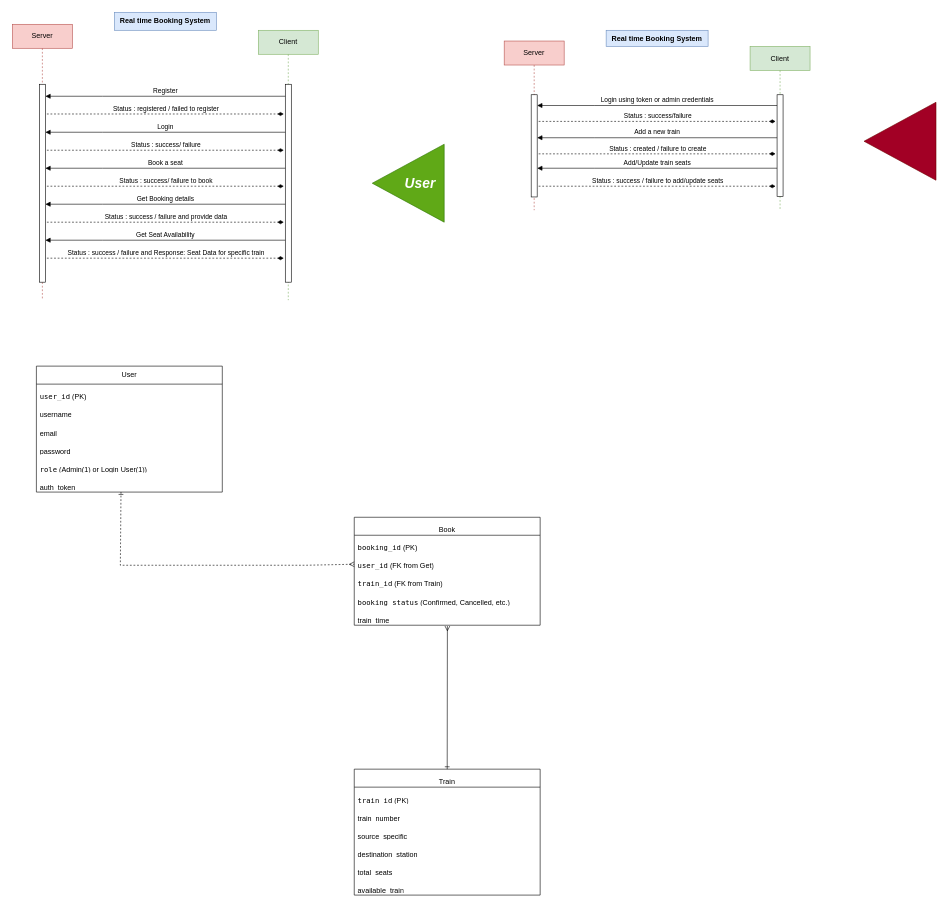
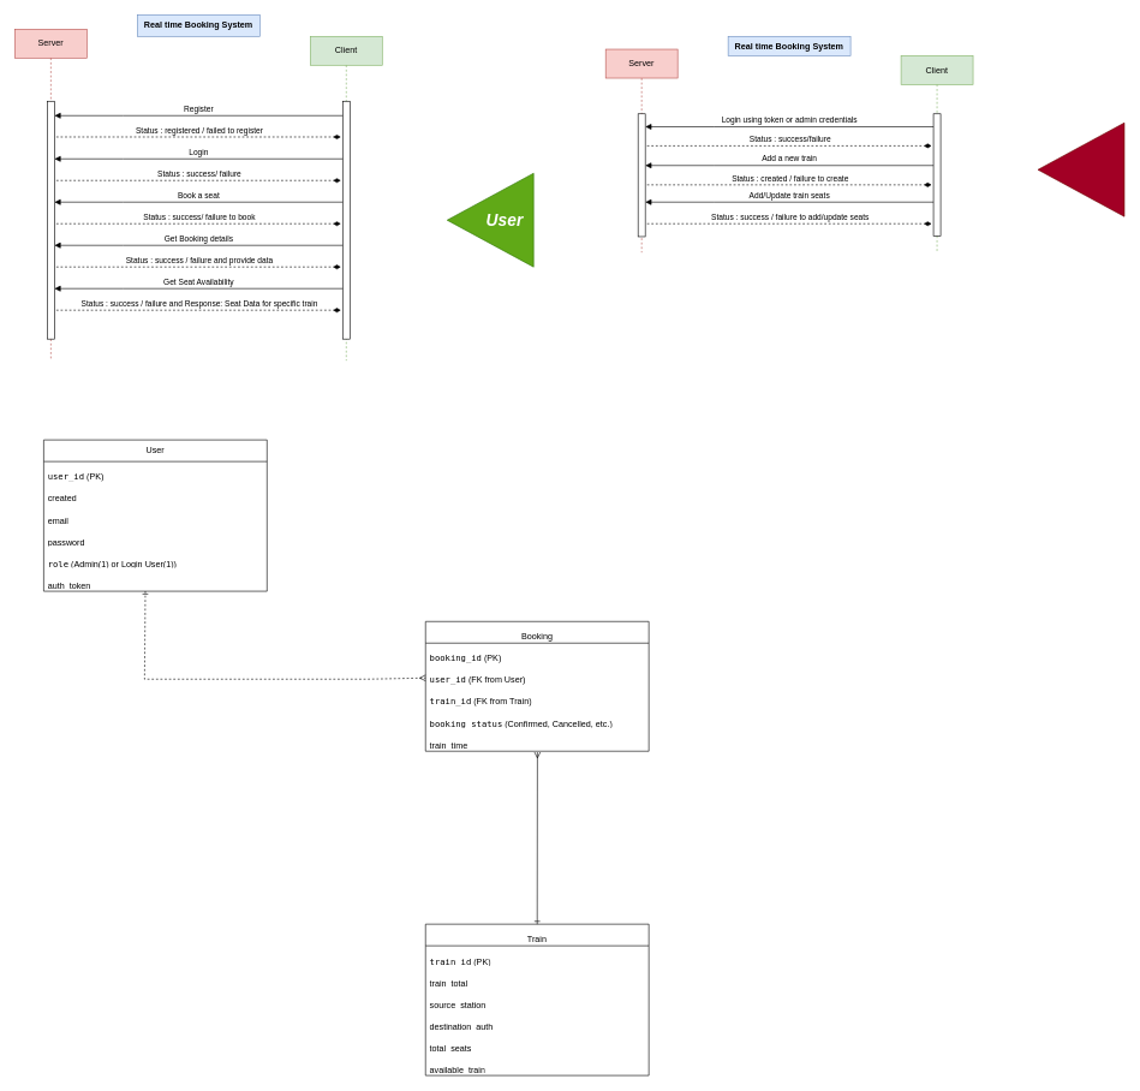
- <mxCell id="37" value="username" style="text;strokeColor=none;fillColor=none;align=left;verticalAlign=bottom;spacingLeft=4;spacingRight=4;overflow=hidden;points=[[0,0.5],[1,0.5]];portConstraint=eastwest;rotatable=0;whiteSpace=wrap;html=1;" parent="35" vertex="1"><mxGeometry y="60" width="310" height="30" as="geometry" /></mxCell>
+ <mxCell id="37" value="created" style="text;strokeColor=none;fillColor=none;align=left;verticalAlign=bottom;spacingLeft=4;spacingRight=4;overflow=hidden;points=[[0,0.5],[1,0.5]];portConstraint=eastwest;rotatable=0;whiteSpace=wrap;html=1;" parent="35" vertex="1"><mxGeometry y="60" width="310" height="30" as="geometry" /></mxCell>
- <mxCell id="49" value="Book" style="swimlane;fontStyle=0;childLayout=stackLayout;horizontal=1;startSize=30;horizontalStack=0;resizeParent=1;resizeParentMax=0;resizeLast=0;collapsible=1;marginBottom=0;whiteSpace=wrap;html=1;verticalAlign=bottom;" parent="1" vertex="1"><mxGeometry x="590" y="862" width="310" height="180" as="geometry" /></mxCell>
+ <mxCell id="49" value="Booking" style="swimlane;fontStyle=0;childLayout=stackLayout;horizontal=1;startSize=30;horizontalStack=0;resizeParent=1;resizeParentMax=0;resizeLast=0;collapsible=1;marginBottom=0;whiteSpace=wrap;html=1;verticalAlign=bottom;" parent="1" vertex="1"><mxGeometry x="590" y="862" width="310" height="180" as="geometry" /></mxCell>
- <mxCell id="51" value="&lt;code&gt;user_id&lt;/code&gt; (FK from Get)" style="text;strokeColor=none;fillColor=none;align=left;verticalAlign=bottom;spacingLeft=4;spacingRight=4;overflow=hidden;points=[[0,0.5],[1,0.5]];portConstraint=eastwest;rotatable=0;whiteSpace=wrap;html=1;" parent="49" vertex="1"><mxGeometry y="60" width="310" height="30" as="geometry" /></mxCell>
+ <mxCell id="51" value="&lt;code&gt;user_id&lt;/code&gt; (FK from User)" style="text;strokeColor=none;fillColor=none;align=left;verticalAlign=bottom;spacingLeft=4;spacingRight=4;overflow=hidden;points=[[0,0.5],[1,0.5]];portConstraint=eastwest;rotatable=0;whiteSpace=wrap;html=1;" parent="49" vertex="1"><mxGeometry y="60" width="310" height="30" as="geometry" /></mxCell>
- <mxCell id="44" value="&#10;train_number&#10;&#10;" style="text;strokeColor=none;fillColor=none;align=left;verticalAlign=bottom;spacingLeft=4;spacingRight=4;overflow=hidden;points=[[0,0.5],[1,0.5]];portConstraint=eastwest;rotatable=0;whiteSpace=wrap;html=1;" parent="42" vertex="1"><mxGeometry y="60" width="310" height="30" as="geometry" /></mxCell>
+ <mxCell id="44" value="&#10;train_total&#10;&#10;" style="text;strokeColor=none;fillColor=none;align=left;verticalAlign=bottom;spacingLeft=4;spacingRight=4;overflow=hidden;points=[[0,0.5],[1,0.5]];portConstraint=eastwest;rotatable=0;whiteSpace=wrap;html=1;" parent="42" vertex="1"><mxGeometry y="60" width="310" height="30" as="geometry" /></mxCell>
- <mxCell id="45" value="&#10;source_specific&#10;&#10;" style="text;strokeColor=none;fillColor=none;align=left;verticalAlign=bottom;spacingLeft=4;spacingRight=4;overflow=hidden;points=[[0,0.5],[1,0.5]];portConstraint=eastwest;rotatable=0;whiteSpace=wrap;html=1;" parent="42" vertex="1"><mxGeometry y="90" width="310" height="30" as="geometry" /></mxCell>
+ <mxCell id="45" value="&#10;source_station&#10;&#10;" style="text;strokeColor=none;fillColor=none;align=left;verticalAlign=bottom;spacingLeft=4;spacingRight=4;overflow=hidden;points=[[0,0.5],[1,0.5]];portConstraint=eastwest;rotatable=0;whiteSpace=wrap;html=1;" parent="42" vertex="1"><mxGeometry y="90" width="310" height="30" as="geometry" /></mxCell>
- <mxCell id="46" value="&#10;destination_station&#10;&#10;" style="text;strokeColor=none;fillColor=none;align=left;verticalAlign=bottom;spacingLeft=4;spacingRight=4;overflow=hidden;points=[[0,0.5],[1,0.5]];portConstraint=eastwest;rotatable=0;whiteSpace=wrap;html=1;" parent="42" vertex="1"><mxGeometry y="120" width="310" height="30" as="geometry" /></mxCell>
+ <mxCell id="46" value="&#10;destination_auth&#10;&#10;" style="text;strokeColor=none;fillColor=none;align=left;verticalAlign=bottom;spacingLeft=4;spacingRight=4;overflow=hidden;points=[[0,0.5],[1,0.5]];portConstraint=eastwest;rotatable=0;whiteSpace=wrap;html=1;" parent="42" vertex="1"><mxGeometry y="120" width="310" height="30" as="geometry" /></mxCell>
